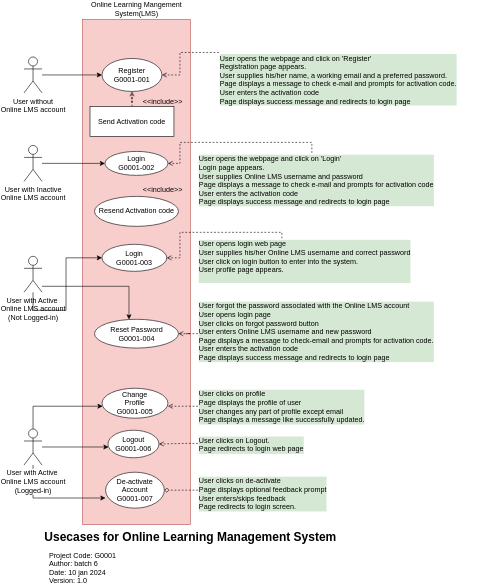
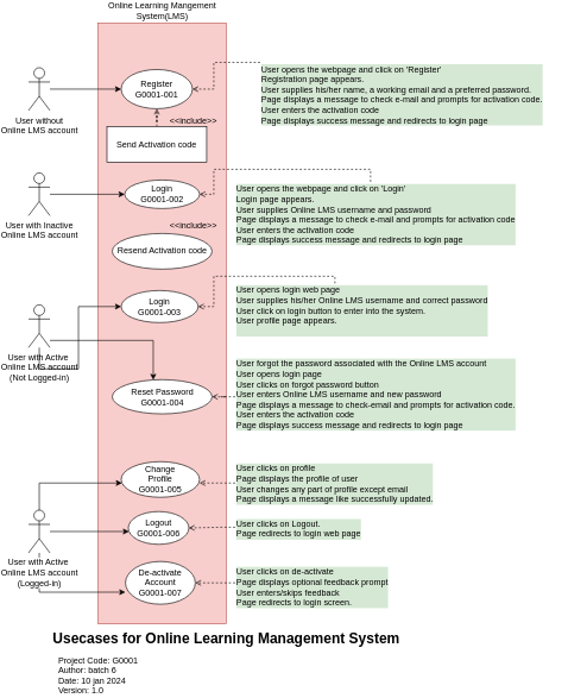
- <mxCell id="31" style="edgeStyle=orthogonalEdgeStyle;rounded=0;orthogonalLoop=1;jettySize=auto;html=1;entryX=1;entryY=0.5;entryDx=0;entryDy=0;dashed=1;endArrow=diamond;endFill=0;fontSize=12;" parent="1" source="32" target="16" edge="1"><mxGeometry relative="1" as="geometry"><Array as="points"><mxPoint x="300" y="805" /><mxPoint x="300" y="805" /></Array></mxGeometry></mxCell>
+ <mxCell id="31" style="edgeStyle=orthogonalEdgeStyle;rounded=0;orthogonalLoop=1;jettySize=auto;html=1;entryX=1;entryY=0.5;entryDx=0;entryDy=0;dashed=1;endArrow=open;endFill=0;fontSize=12;" parent="1" source="32" target="16" edge="1"><mxGeometry relative="1" as="geometry"><Array as="points"><mxPoint x="300" y="805" /><mxPoint x="300" y="805" /></Array></mxGeometry></mxCell>
